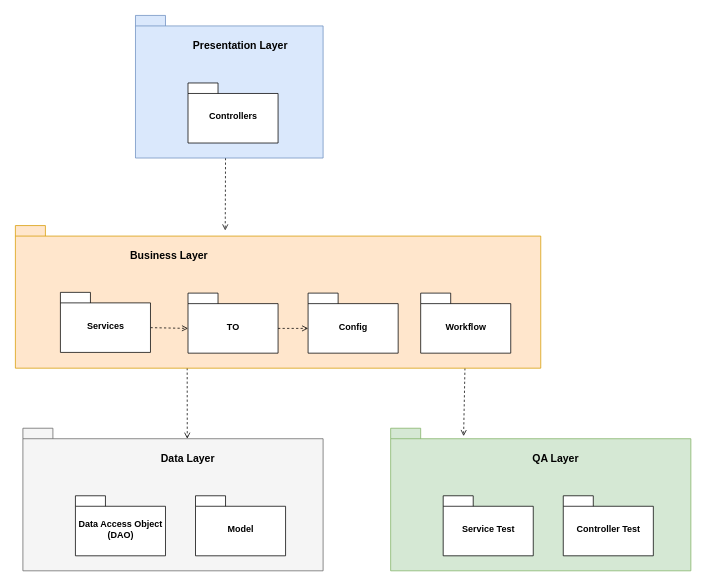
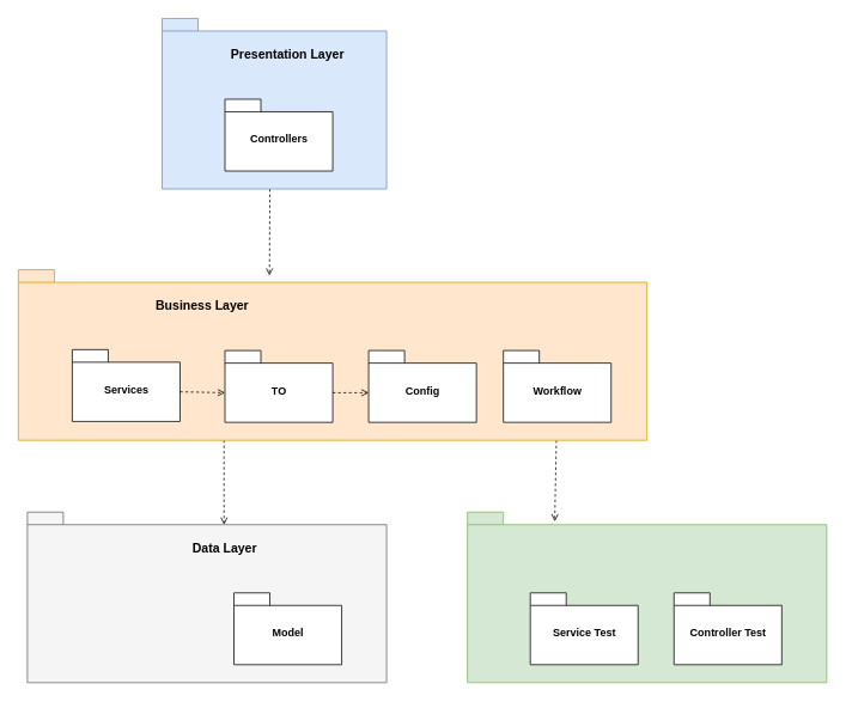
- <mxCell id="22" value="&lt;span style=&quot;font-size: 14px&quot;&gt;&lt;b&gt;QA Layer&lt;/b&gt;&lt;/span&gt;" style="text;html=1;strokeColor=none;fillColor=none;align=center;verticalAlign=middle;whiteSpace=wrap;rounded=0;" vertex="1" parent="1"><mxGeometry x="690" y="600" width="100" height="20" as="geometry" /></mxCell>
- <mxCell id="4" value="Data Access Object &lt;br&gt;(DAO)" style="shape=folder;fontStyle=1;spacingTop=10;tabWidth=40;tabHeight=14;tabPosition=left;html=1;" vertex="1" parent="1"><mxGeometry x="100" y="660" width="120" height="80" as="geometry" /></mxCell>
